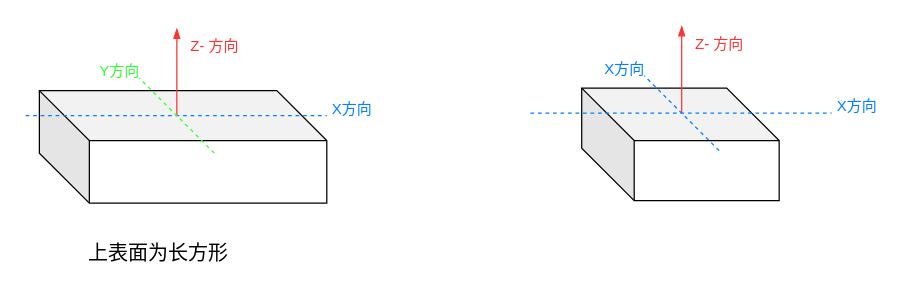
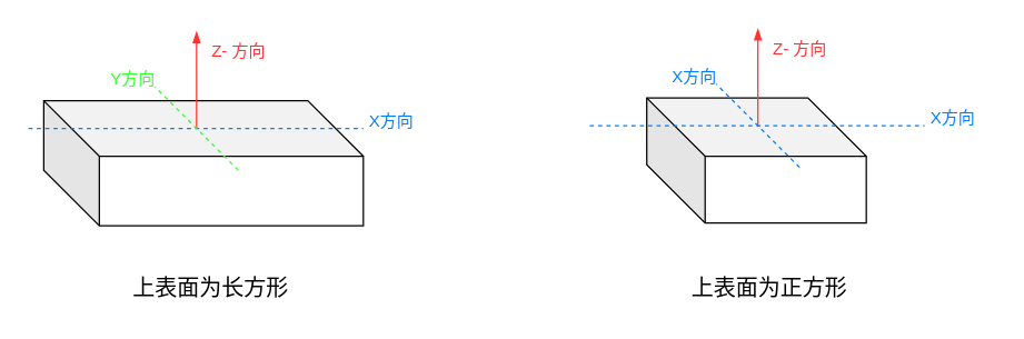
- <mxCell id="16" value="&lt;font style=&quot;font-size: 16px;&quot; color=&quot;#000000&quot;&gt;上表面为长方形&lt;/font&gt;" style="text;html=1;align=center;verticalAlign=middle;resizable=0;points=[];autosize=1;strokeColor=none;fillColor=none;fontColor=#007FFF;" vertex="1" parent="1"><mxGeometry x="56" y="187" width="140" height="30" as="geometry" /></mxCell>
+ <mxCell id="16" value="&lt;font style=&quot;font-size: 16px;&quot; color=&quot;#000000&quot;&gt;上表面为长方形&lt;/font&gt;" style="text;html=1;align=center;verticalAlign=middle;resizable=0;points=[];autosize=1;strokeColor=none;fillColor=none;fontColor=#007FFF;" vertex="1" parent="1"><mxGeometry x="81" y="192" width="140" height="30" as="geometry" /></mxCell>
+ <mxCell id="17" value="&lt;font style=&quot;font-size: 16px;&quot; color=&quot;#000000&quot;&gt;上表面为正方形&lt;/font&gt;" style="text;html=1;align=center;verticalAlign=middle;resizable=0;points=[];autosize=1;strokeColor=none;fillColor=none;fontColor=#007FFF;" vertex="1" parent="1"><mxGeometry x="483" y="192" width="140" height="30" as="geometry" /></mxCell>
